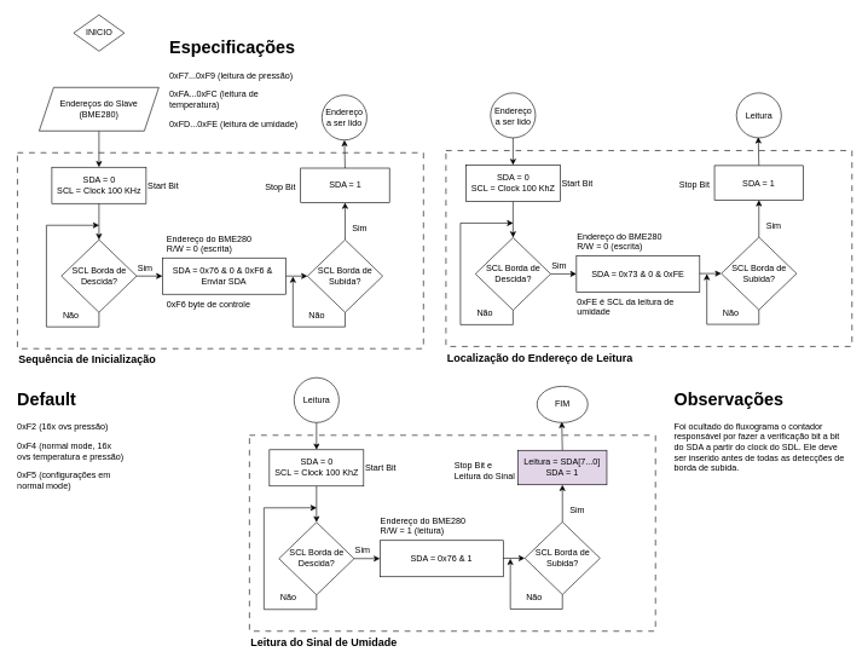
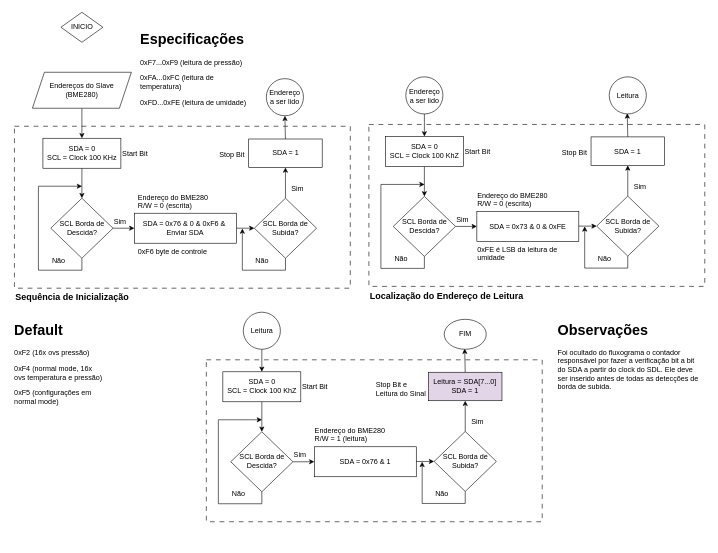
- <mxCell id="42" value="0xFE é SCL da leitura de umidade" style="text;whiteSpace=wrap;" vertex="1" parent="1"><mxGeometry x="793.37" y="402" width="140.63" height="40" as="geometry" /></mxCell>
+ <mxCell id="42" value="0xFE é LSB da leitura de umidade" style="text;whiteSpace=wrap;" vertex="1" parent="1"><mxGeometry x="793.37" y="402" width="140.63" height="40" as="geometry" /></mxCell>
- <mxCell id="76" value="Leitura do Sinal de Umidade" style="text;whiteSpace=wrap;fontStyle=1;fontSize=15;" vertex="1" parent="1"><mxGeometry x="343" y="869.38" width="300" height="30" as="geometry" /></mxCell>
